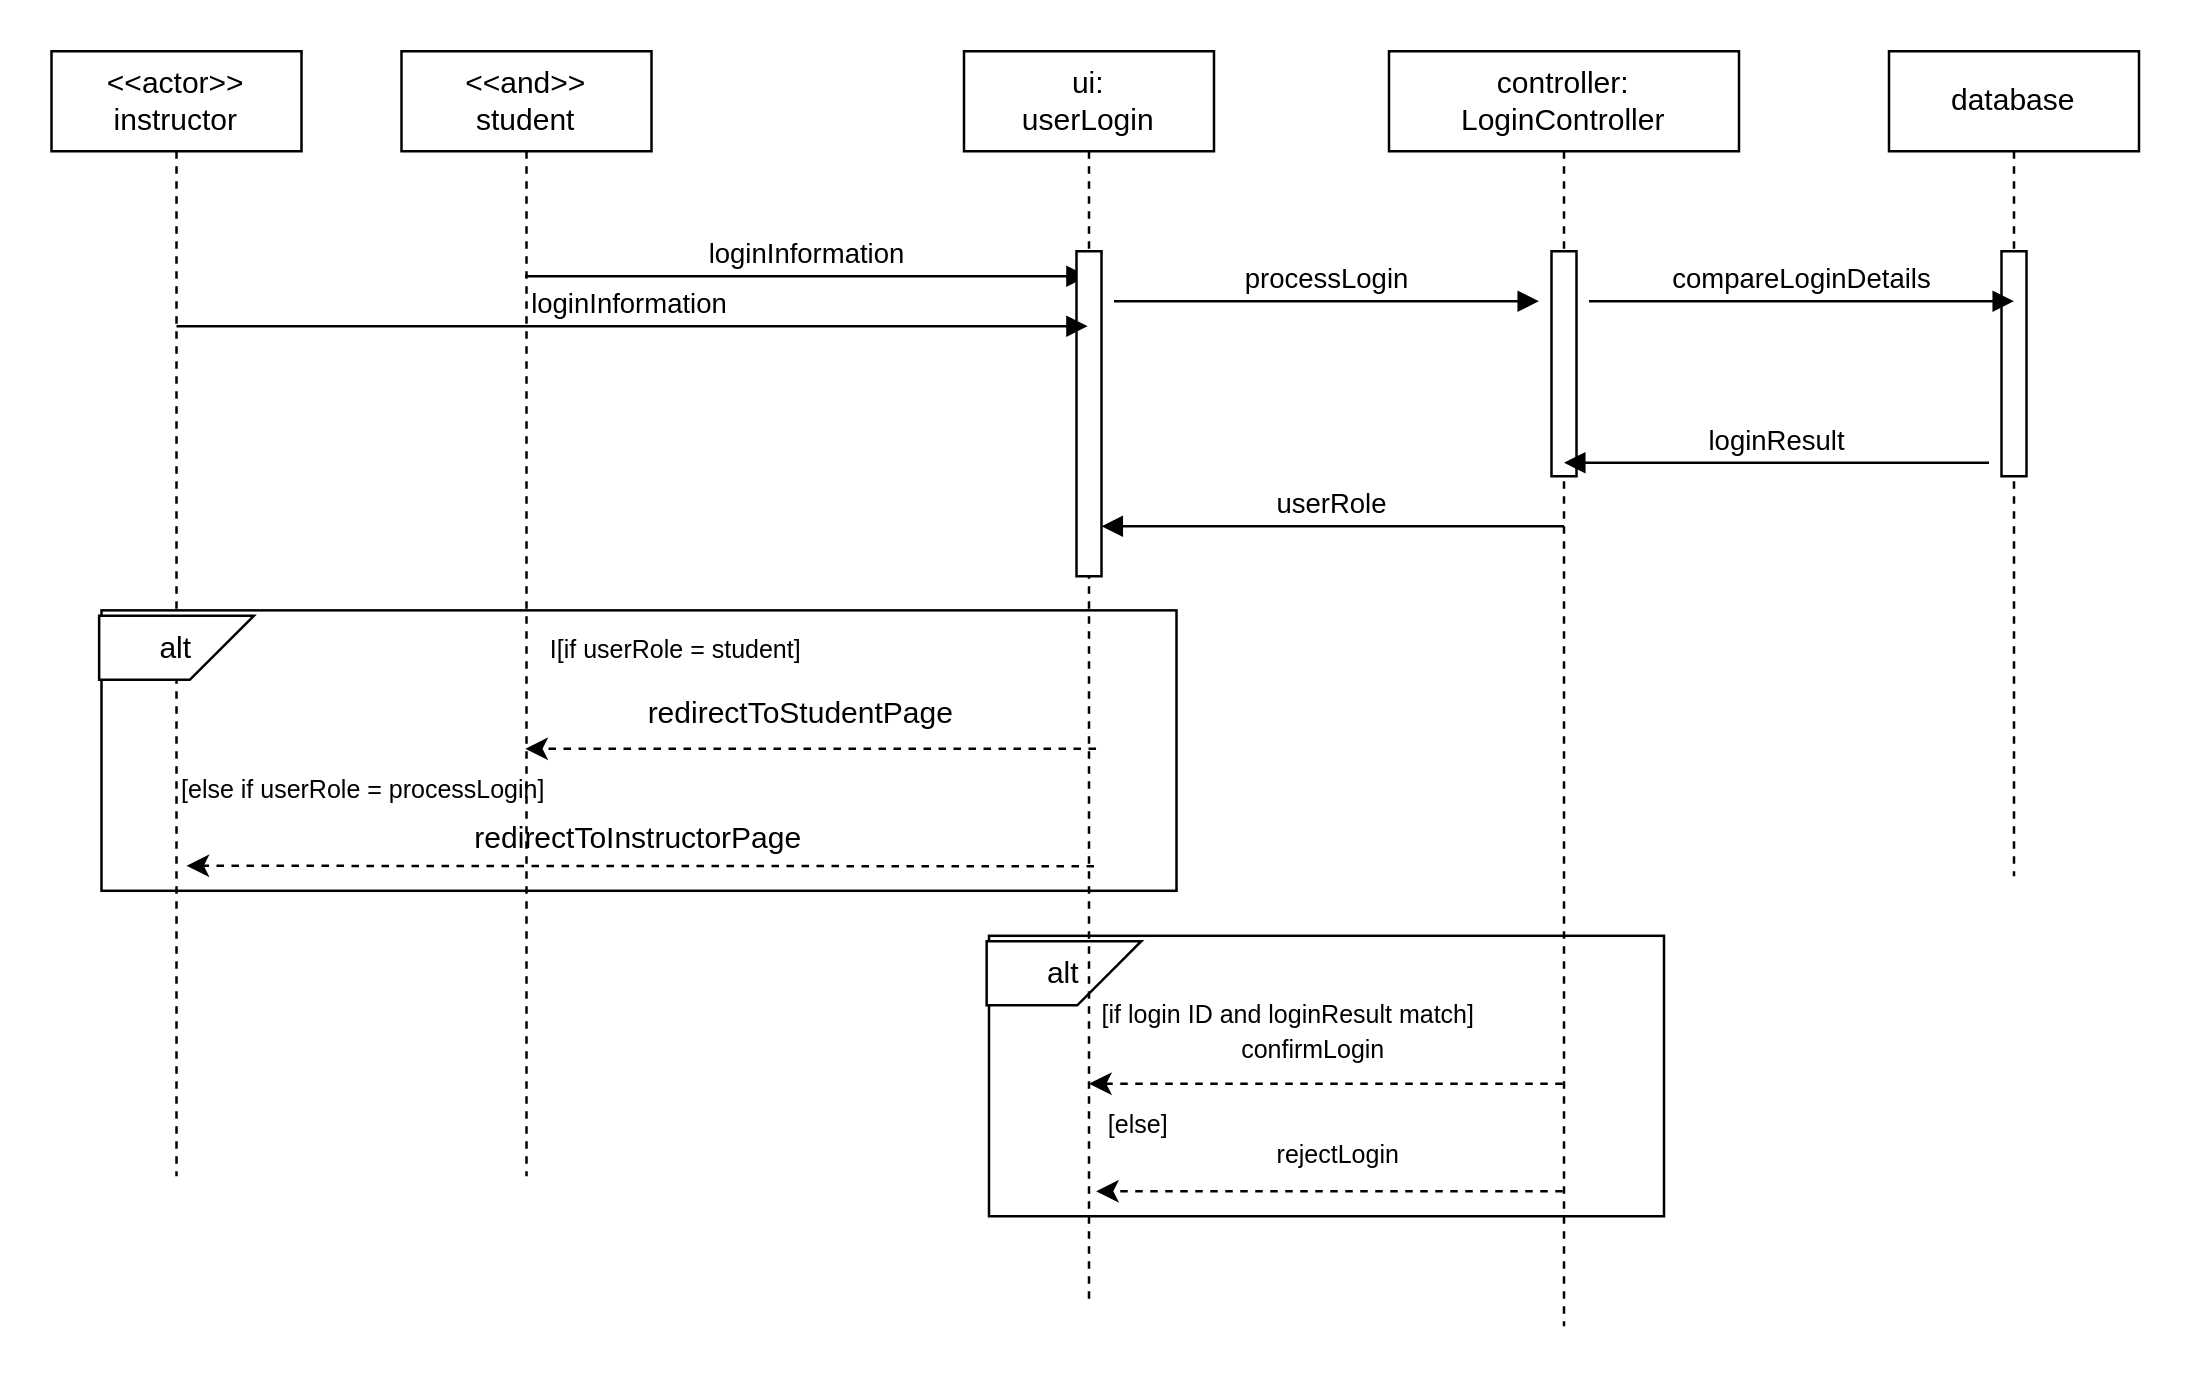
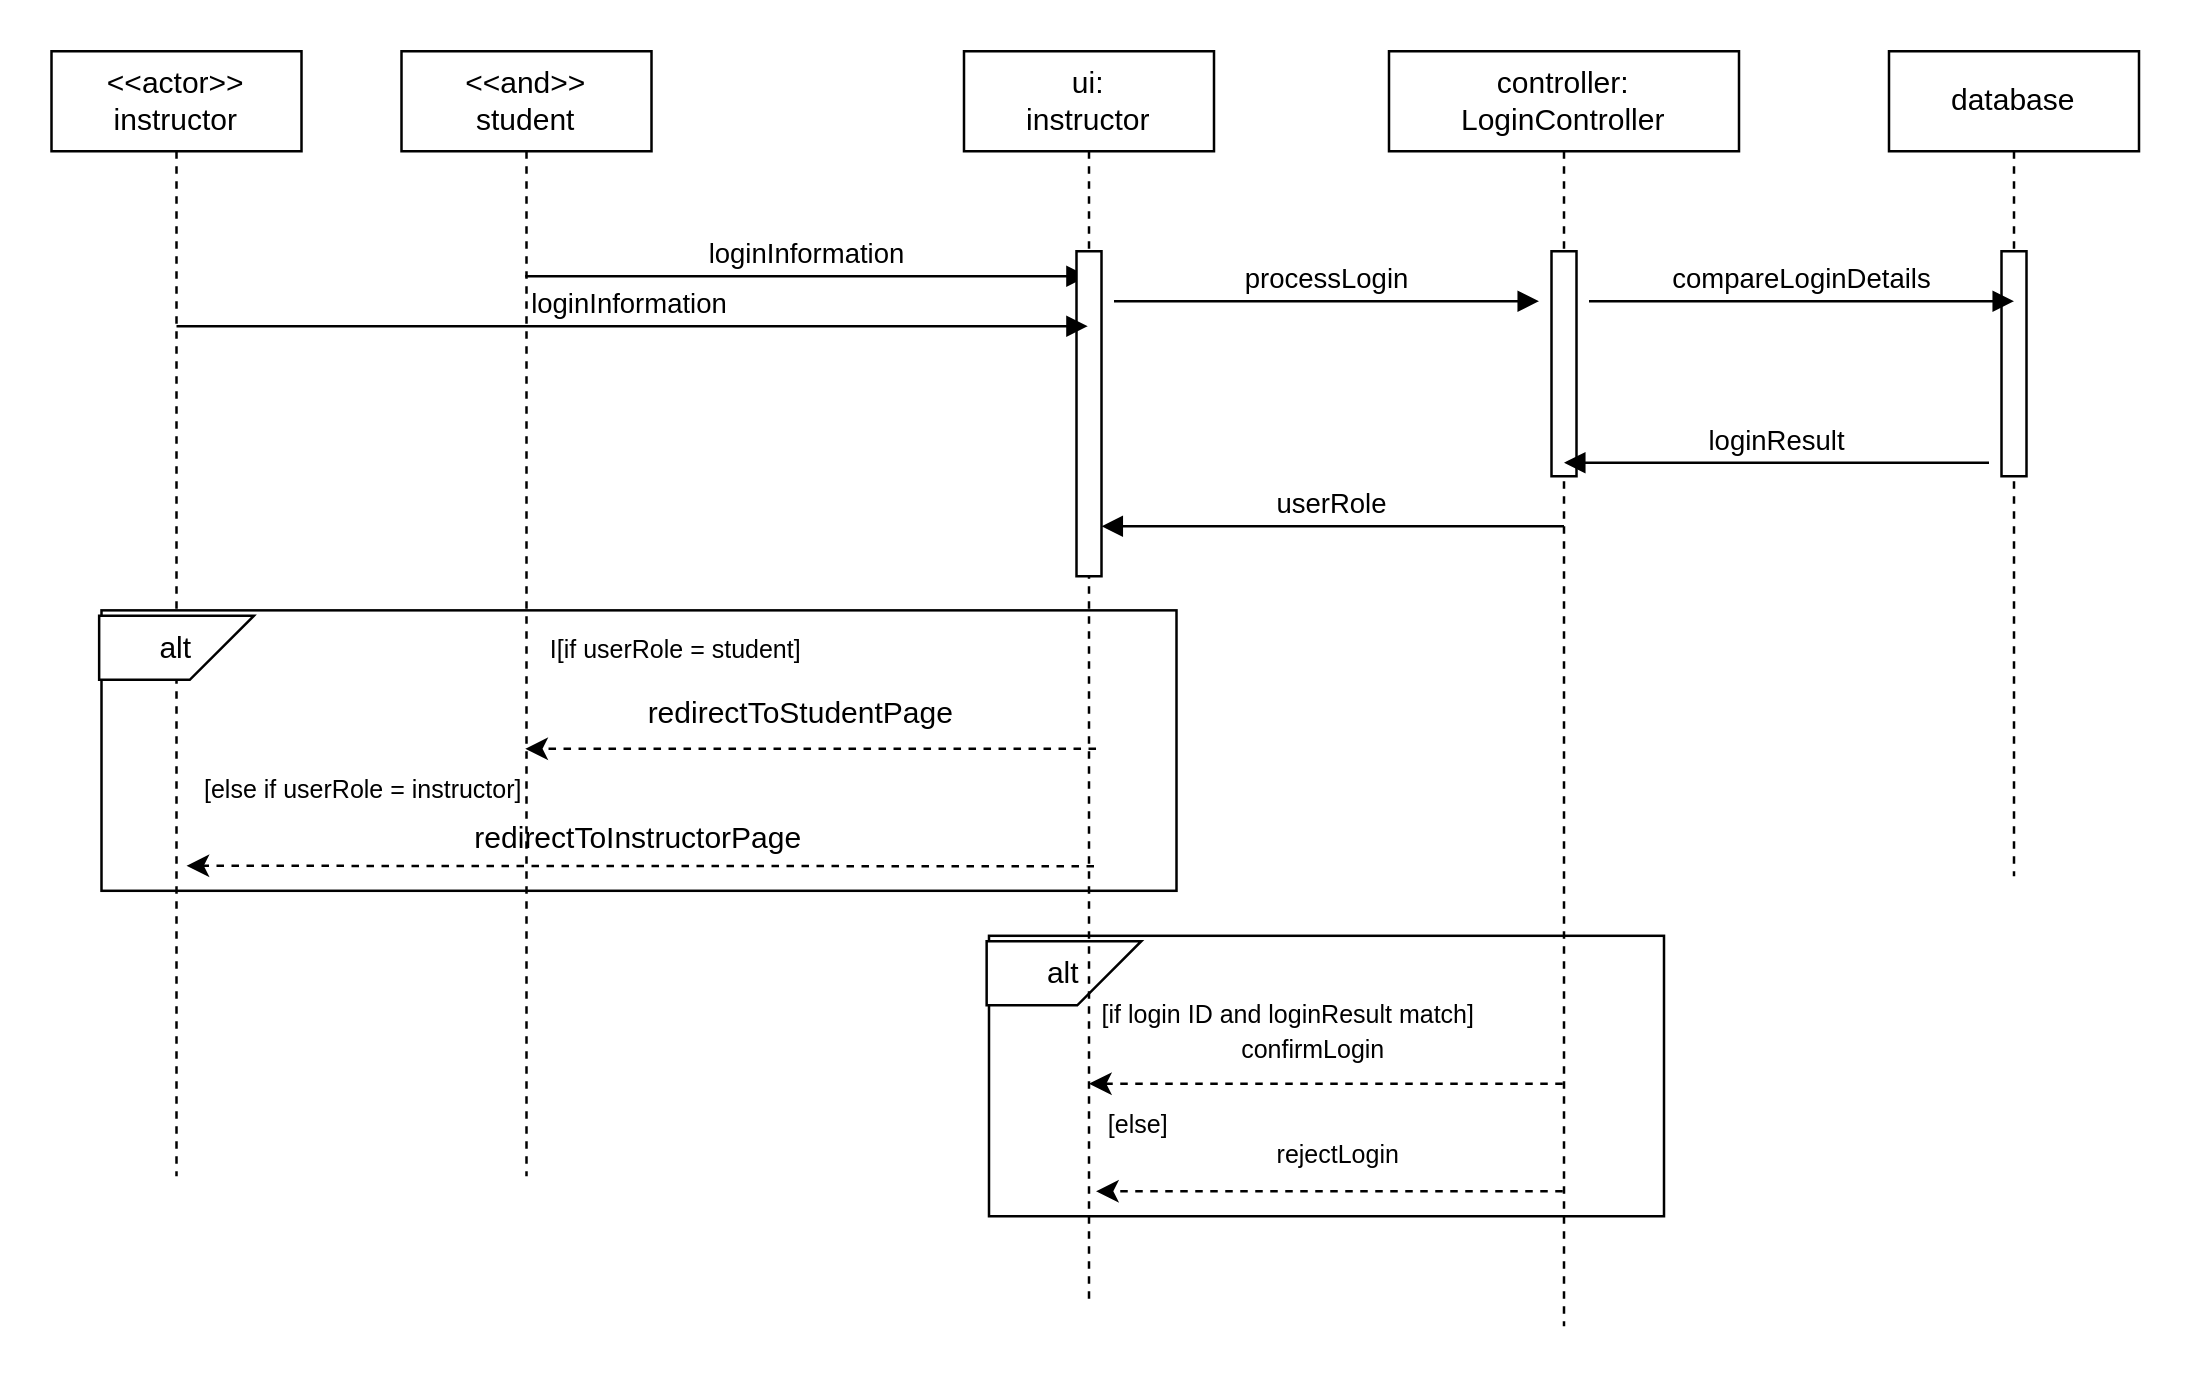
- <mxCell id="20" value="ui:&lt;div&gt;userLogin&lt;/div&gt;" style="shape=umlLifeline;perimeter=lifelinePerimeter;whiteSpace=wrap;html=1;container=0;dropTarget=0;collapsible=0;recursiveResize=0;outlineConnect=0;portConstraint=eastwest;newEdgeStyle={&quot;edgeStyle&quot;:&quot;elbowEdgeStyle&quot;,&quot;elbow&quot;:&quot;vertical&quot;,&quot;curved&quot;:0,&quot;rounded&quot;:0};" parent="1" vertex="1"><mxGeometry x="385" y="20" width="100" height="500" as="geometry" /></mxCell>
+ <mxCell id="20" value="ui:&lt;div&gt;instructor&lt;/div&gt;" style="shape=umlLifeline;perimeter=lifelinePerimeter;whiteSpace=wrap;html=1;container=0;dropTarget=0;collapsible=0;recursiveResize=0;outlineConnect=0;portConstraint=eastwest;newEdgeStyle={&quot;edgeStyle&quot;:&quot;elbowEdgeStyle&quot;,&quot;elbow&quot;:&quot;vertical&quot;,&quot;curved&quot;:0,&quot;rounded&quot;:0};" parent="1" vertex="1"><mxGeometry x="385" y="20" width="100" height="500" as="geometry" /></mxCell>
- <mxCell id="29" value="&lt;font style=&quot;font-size: 10px;&quot;&gt;[else if userRole = processLogin]&lt;/font&gt;" style="text;html=1;align=center;verticalAlign=middle;whiteSpace=wrap;rounded=0;" vertex="1" parent="1"><mxGeometry x="70" y="300" width="150" height="30" as="geometry" /></mxCell>
+ <mxCell id="29" value="&lt;font style=&quot;font-size: 10px;&quot;&gt;[else if userRole = instructor]&lt;/font&gt;" style="text;html=1;align=center;verticalAlign=middle;whiteSpace=wrap;rounded=0;" vertex="1" parent="1"><mxGeometry x="70" y="300" width="150" height="30" as="geometry" /></mxCell>
